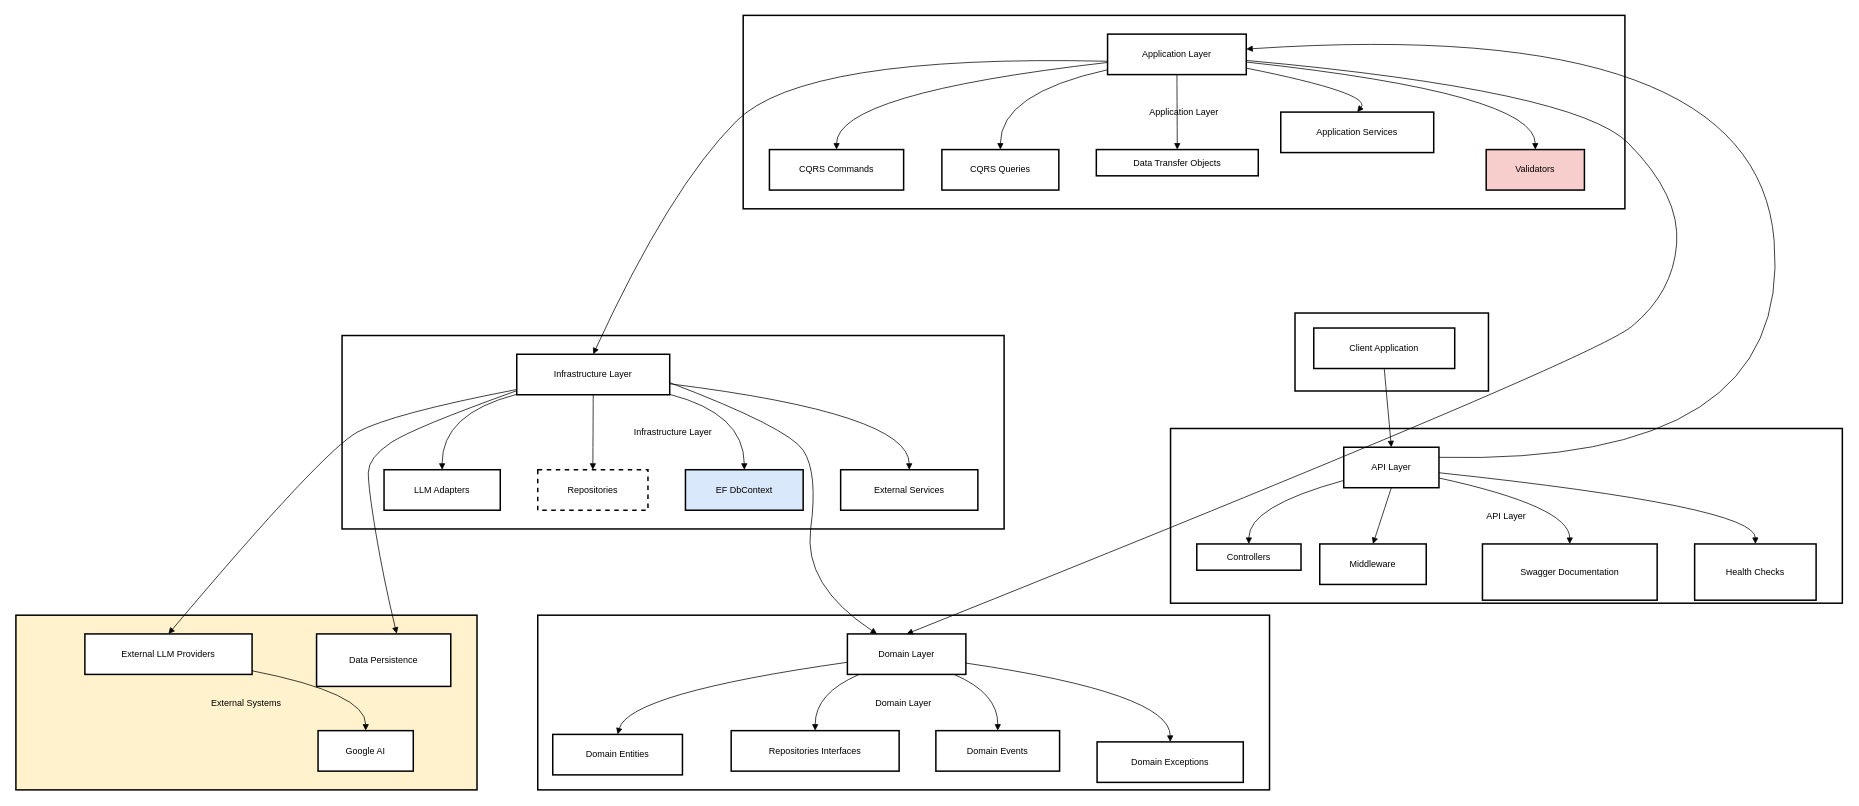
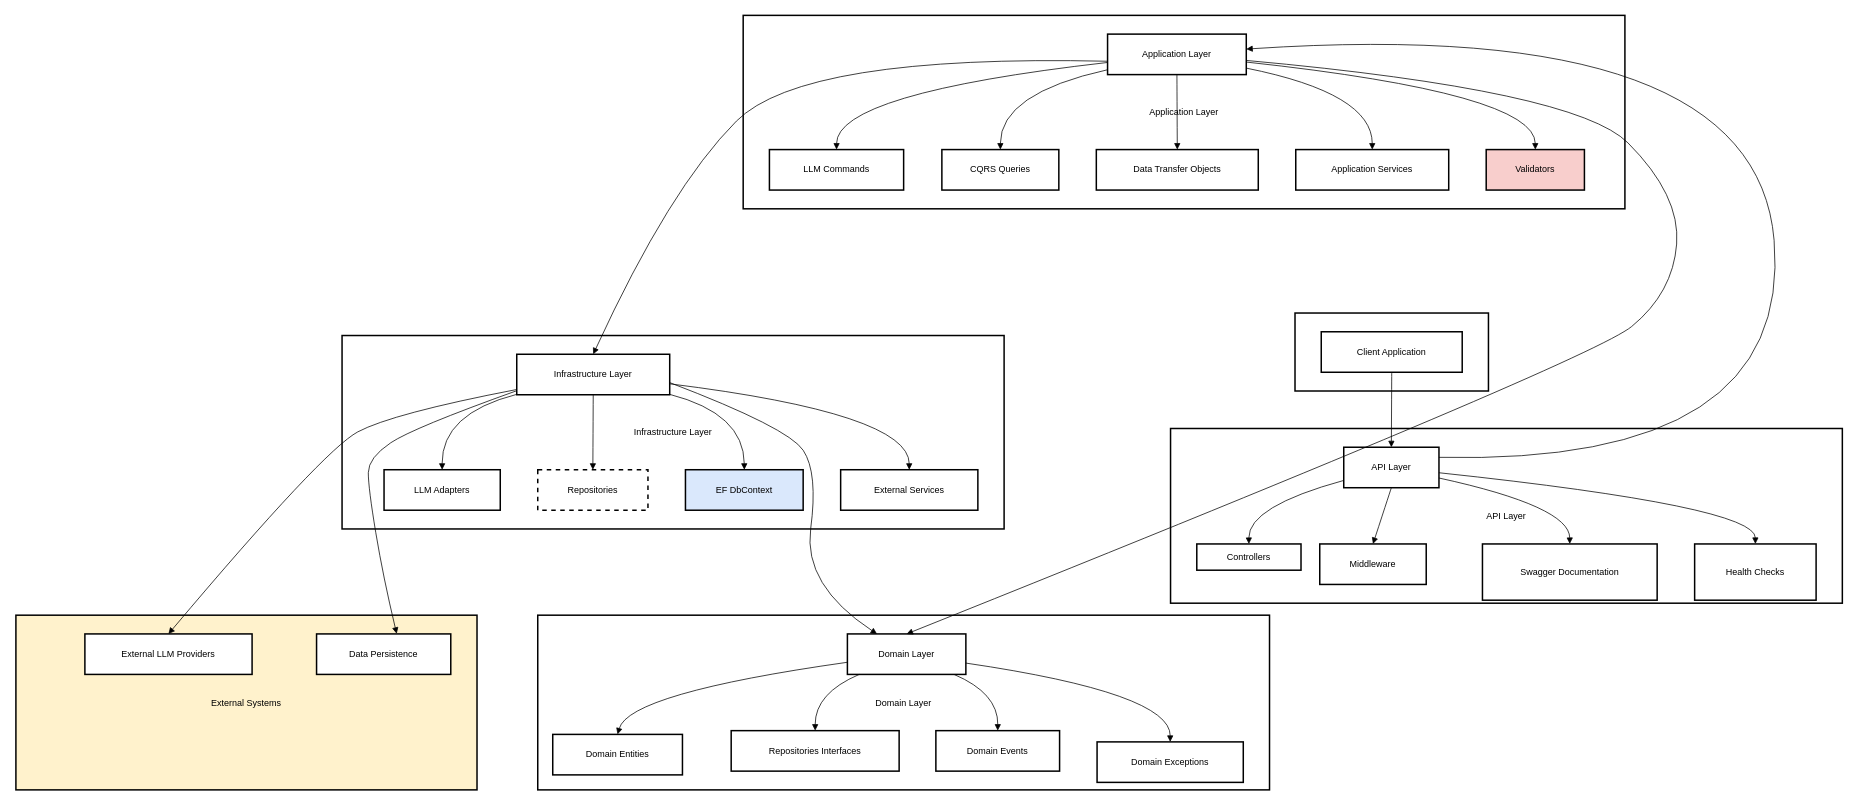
- <mxCell id="22" value="Application Services" style="whiteSpace=wrap;strokeWidth=2;" vertex="1" parent="1"><mxGeometry x="1707" y="149" width="204" height="54" as="geometry" /></mxCell>
+ <mxCell id="22" value="Application Services" style="whiteSpace=wrap;strokeWidth=2;" vertex="1" parent="1"><mxGeometry x="1727" y="199" width="204" height="54" as="geometry" /></mxCell>
- <mxCell id="21" value="Data Transfer Objects" style="whiteSpace=wrap;strokeWidth=2;" vertex="1" parent="1"><mxGeometry x="1461" y="199" width="216" height="35" as="geometry" /></mxCell>
+ <mxCell id="21" value="Data Transfer Objects" style="whiteSpace=wrap;strokeWidth=2;" vertex="1" parent="1"><mxGeometry x="1461" y="199" width="216" height="54" as="geometry" /></mxCell>
- <mxCell id="19" value="CQRS Commands" style="whiteSpace=wrap;strokeWidth=2;" vertex="1" parent="1"><mxGeometry x="1025" y="199" width="179" height="54" as="geometry" /></mxCell>
+ <mxCell id="19" value="LLM Commands" style="whiteSpace=wrap;strokeWidth=2;" vertex="1" parent="1"><mxGeometry x="1025" y="199" width="179" height="54" as="geometry" /></mxCell>
- <mxCell id="8" value="Client Application" style="whiteSpace=wrap;strokeWidth=2;" vertex="1" parent="1"><mxGeometry x="1751" y="437" width="188" height="54" as="geometry" /></mxCell>
+ <mxCell id="8" value="Client Application" style="whiteSpace=wrap;strokeWidth=2;" vertex="1" parent="1"><mxGeometry x="1761" y="442" width="188" height="54" as="geometry" /></mxCell>
- <mxCell id="14" value="Data Persistence" style="whiteSpace=wrap;strokeWidth=2;" vertex="1" parent="1"><mxGeometry x="421" y="845" width="179" height="70" as="geometry" /></mxCell>
+ <mxCell id="14" value="Data Persistence" style="whiteSpace=wrap;strokeWidth=2;" vertex="1" parent="1"><mxGeometry x="421" y="845" width="179" height="54" as="geometry" /></mxCell>
- <mxCell id="57" value="" style="curved=1;startArrow=none;endArrow=block;exitX=1;exitY=0.91;entryX=0.5;entryY=0;rounded=0;" edge="1" parent="1" source="13" target="32"><mxGeometry relative="1" as="geometry"><Array as="points"><mxPoint x="487" y="924" /></Array></mxGeometry></mxCell>
- <mxCell id="32" value="Google AI" style="whiteSpace=wrap;strokeWidth=2;" vertex="1" parent="1"><mxGeometry x="423" y="974" width="127" height="54" as="geometry" /></mxCell>
